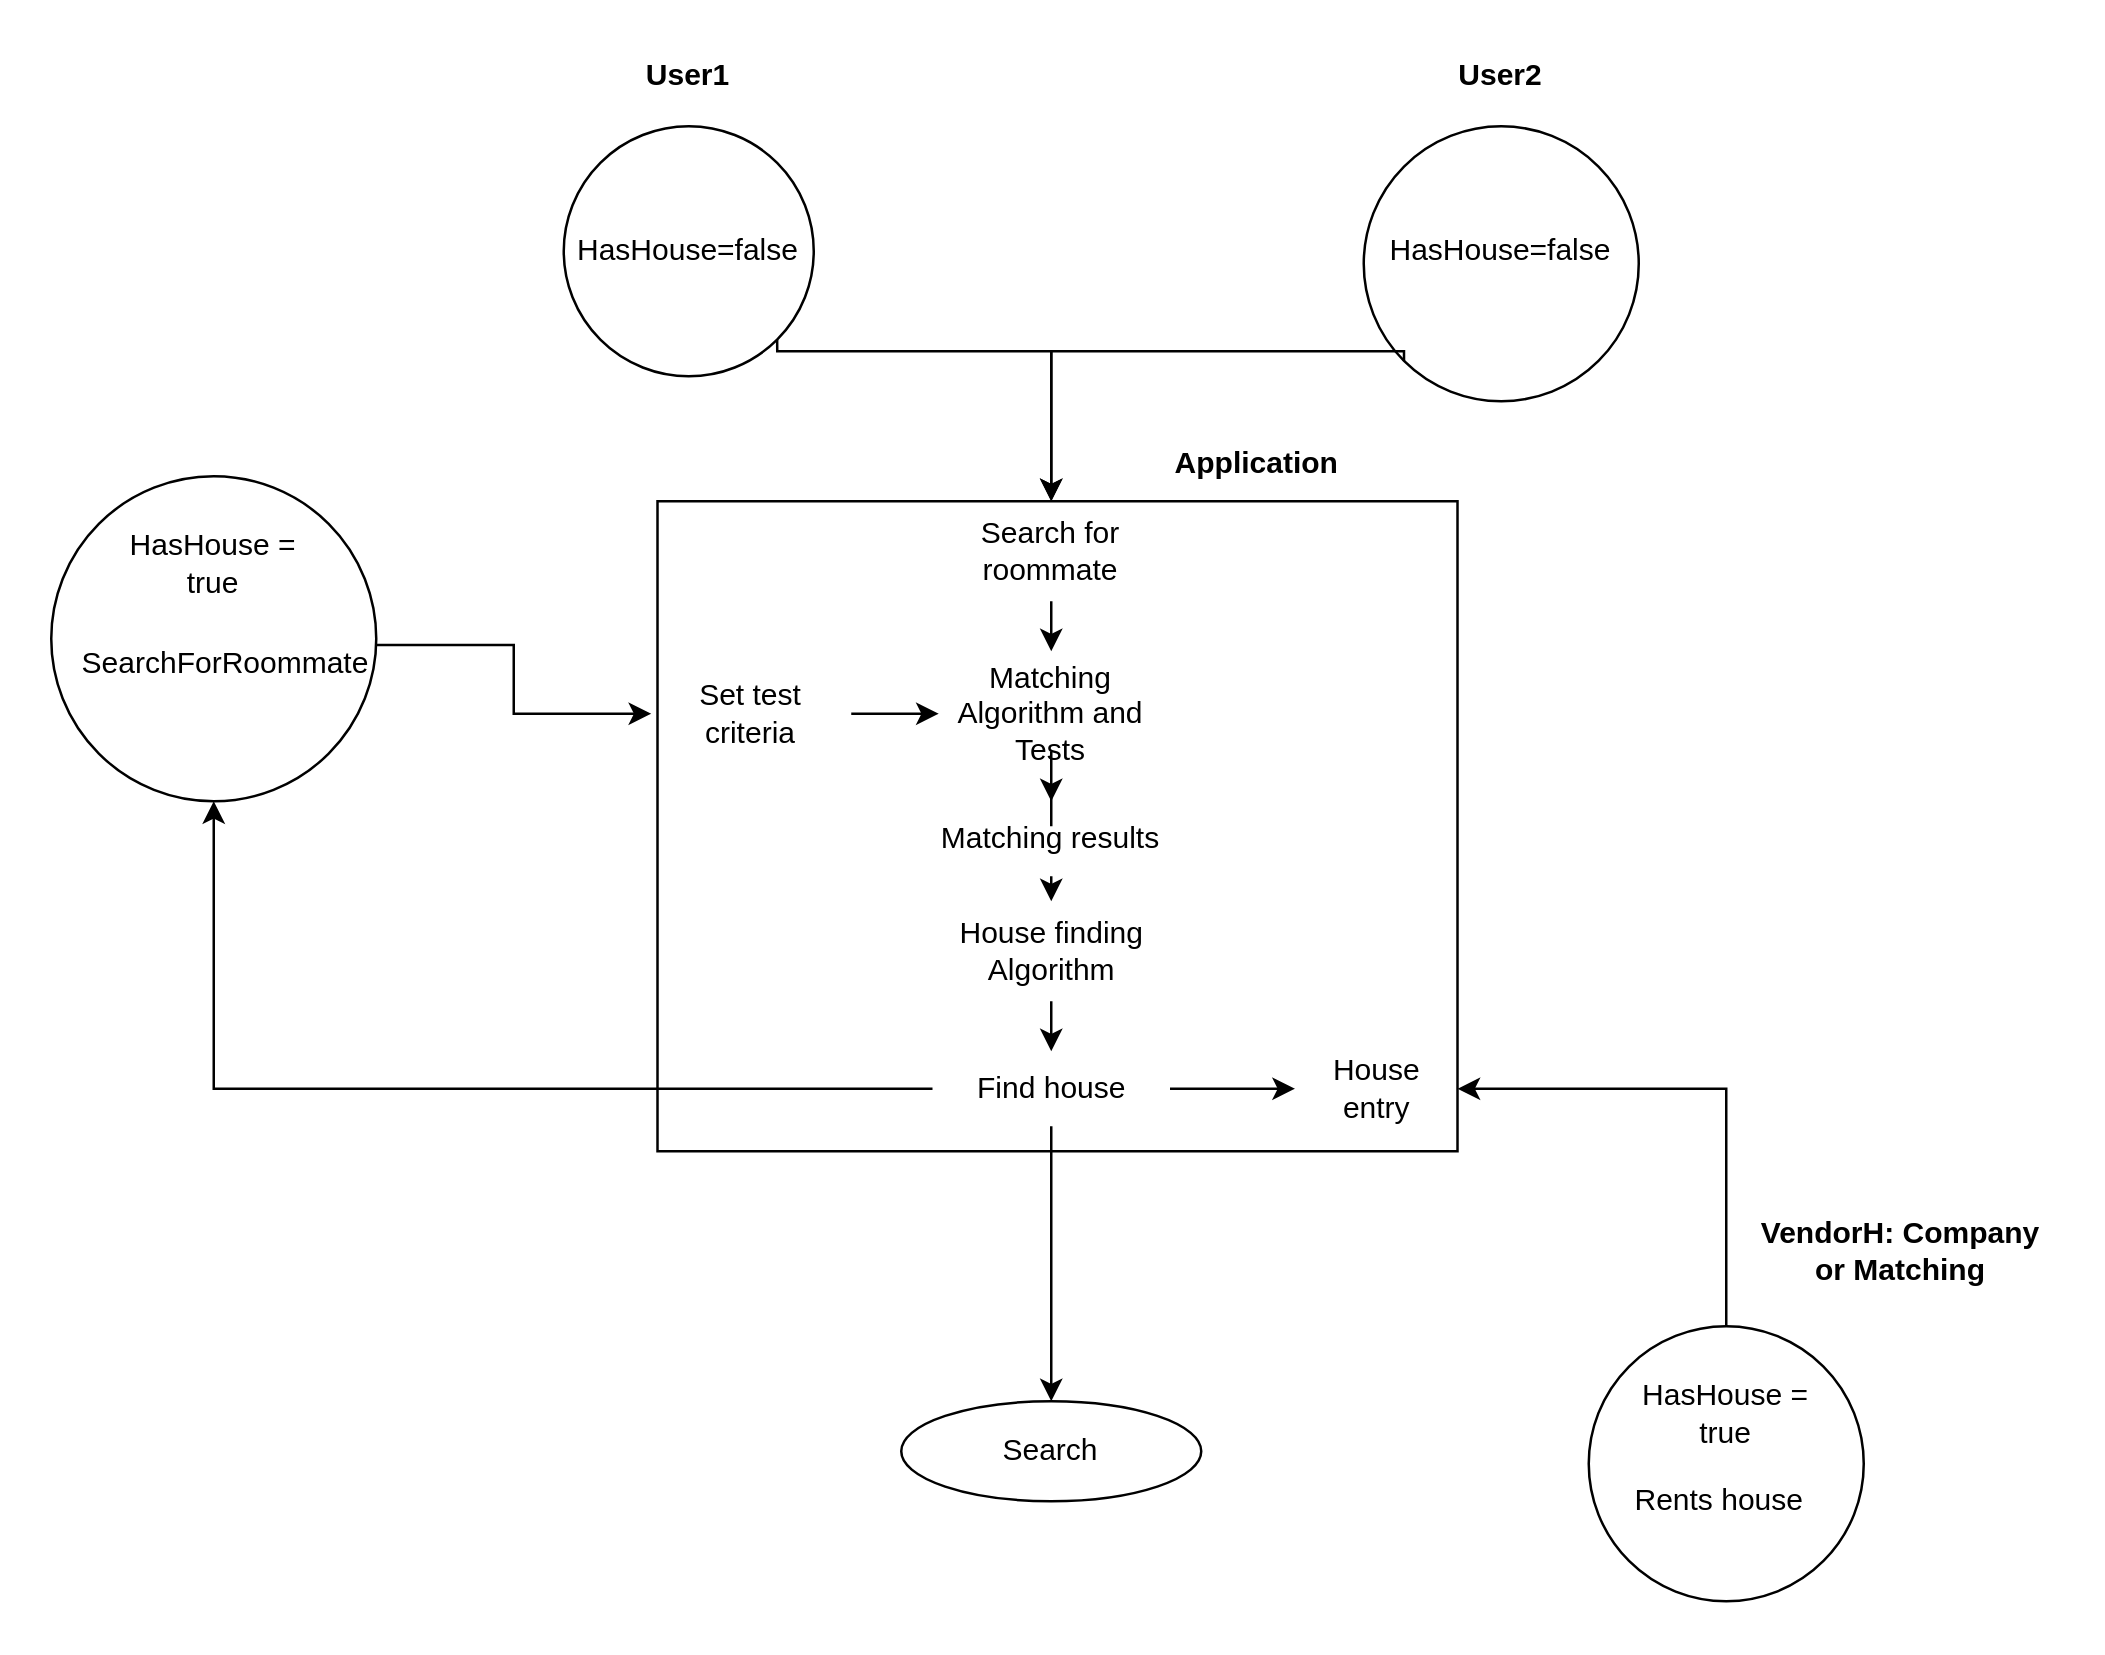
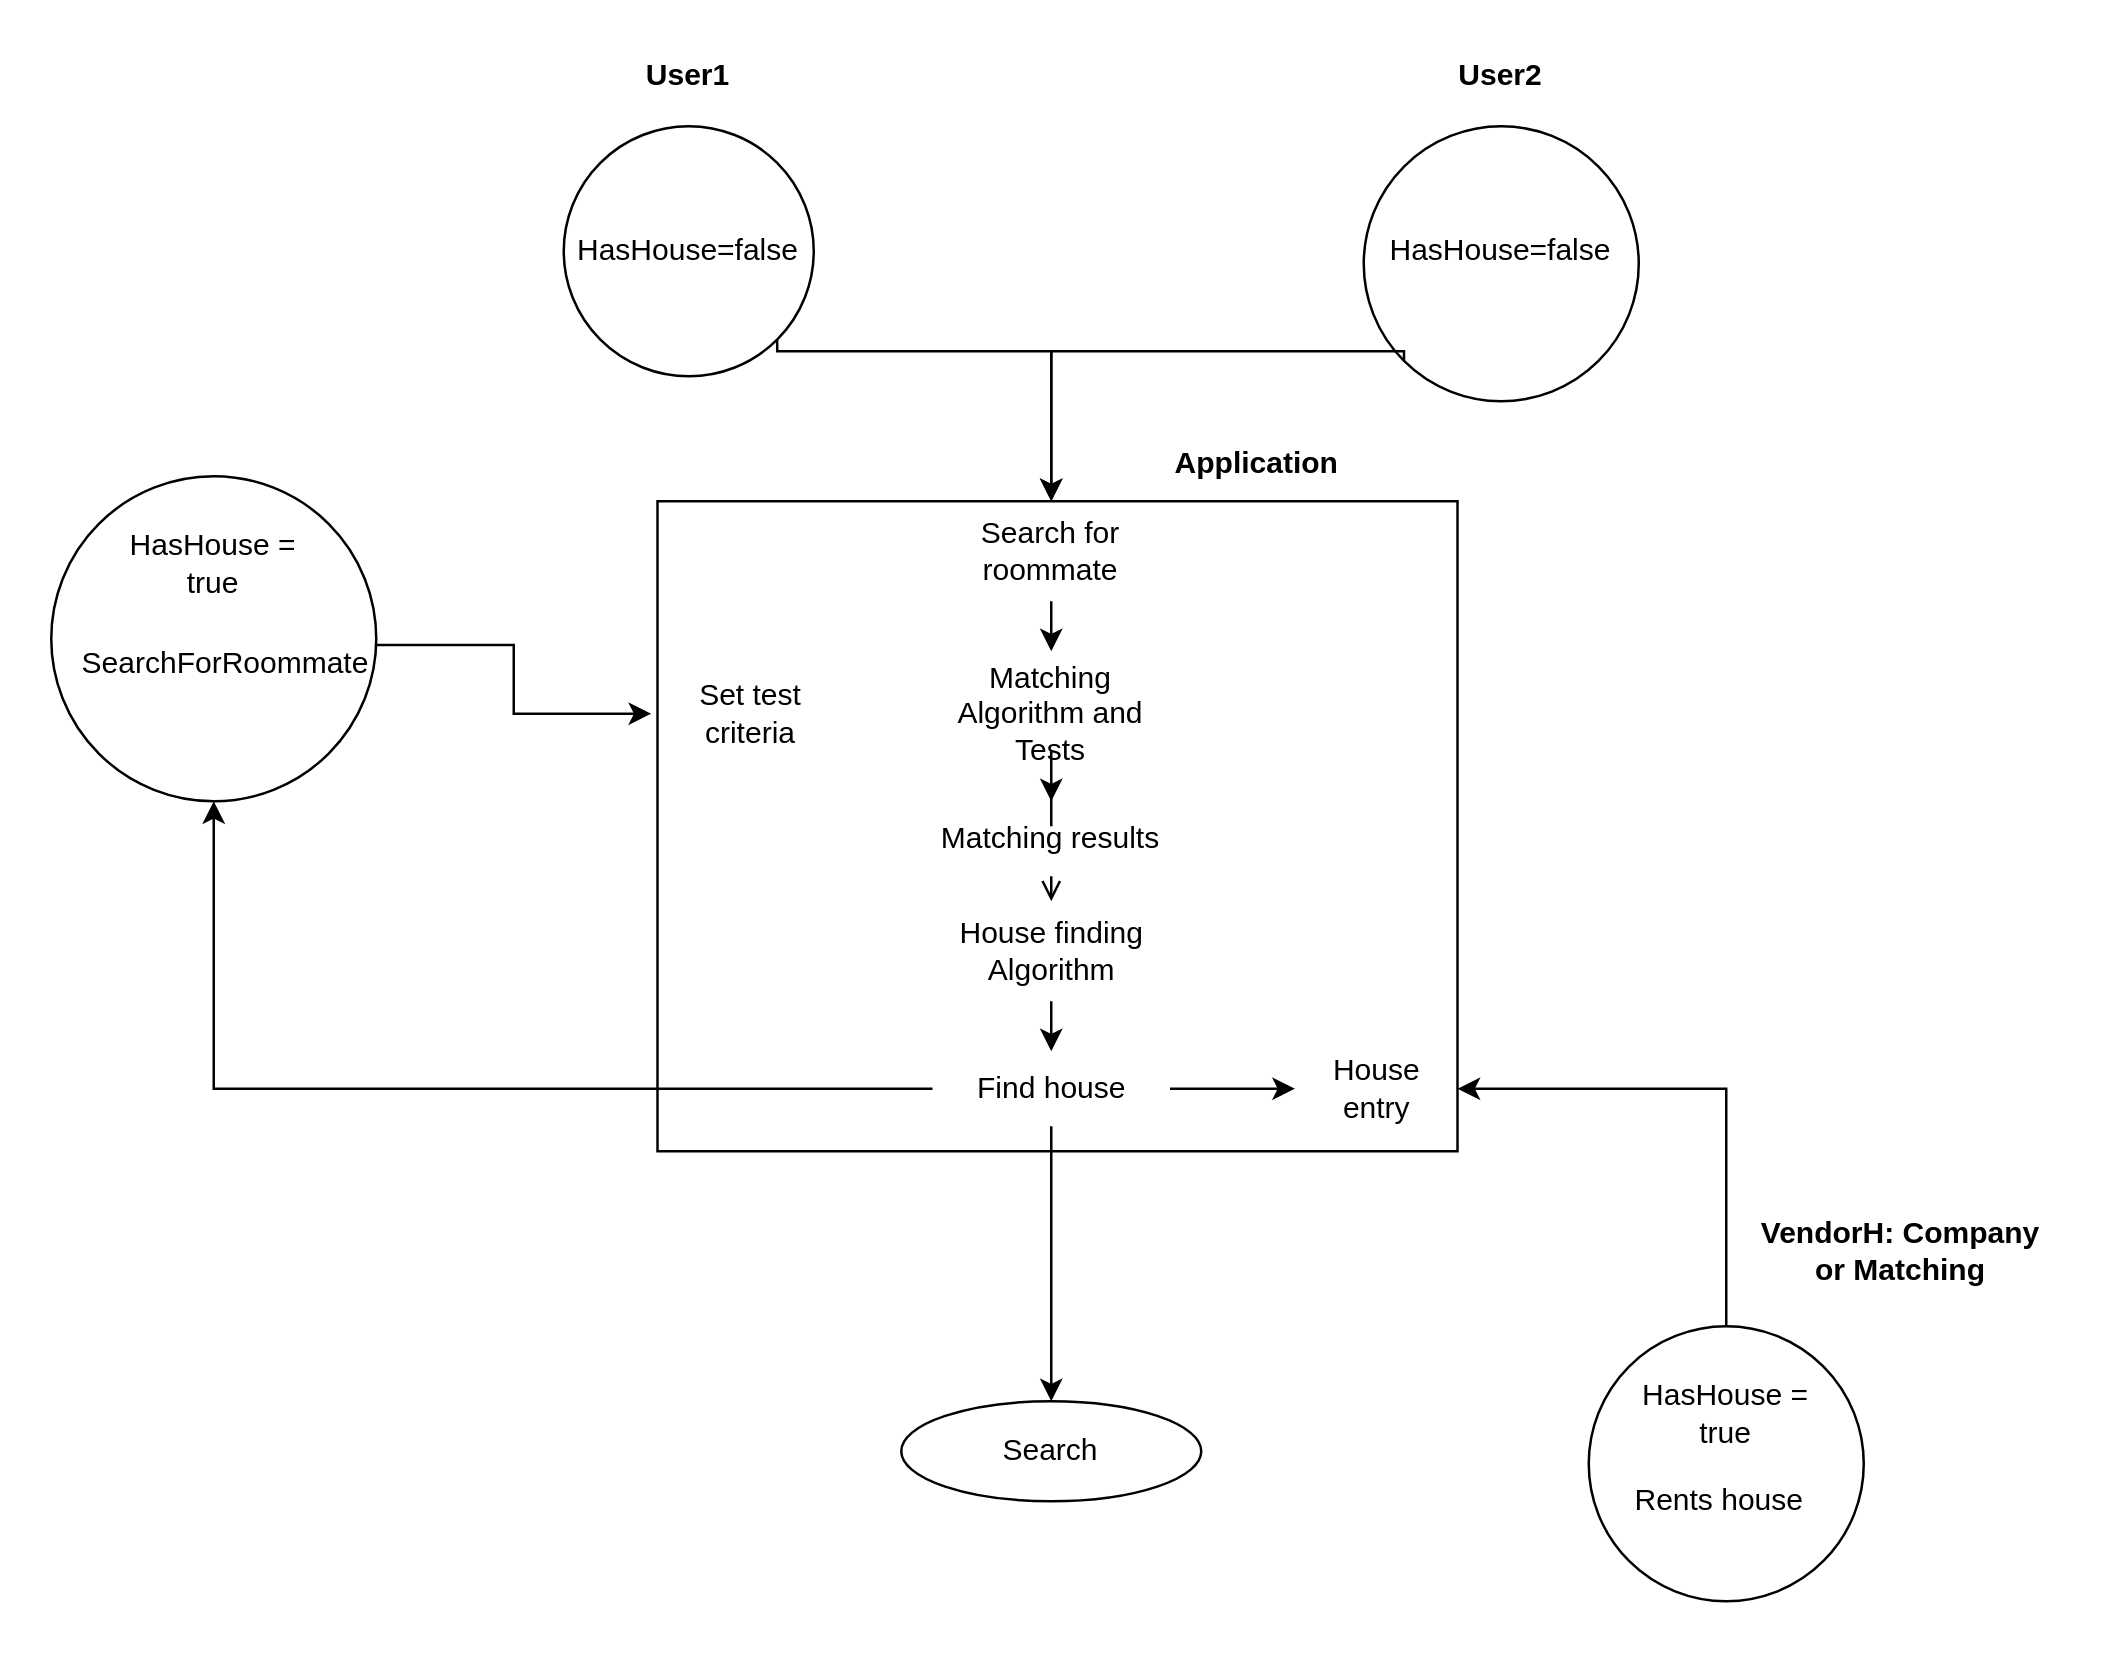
- <mxCell id="28" style="edgeStyle=orthogonalEdgeStyle;rounded=0;orthogonalLoop=1;jettySize=auto;html=1;exitX=1;exitY=0.5;exitDx=0;exitDy=0;" parent="1" source="29" target="14" edge="1"><mxGeometry relative="1" as="geometry" /></mxCell>
- <mxCell id="17" style="edgeStyle=orthogonalEdgeStyle;rounded=0;orthogonalLoop=1;jettySize=auto;html=1;exitX=0.5;exitY=1;exitDx=0;exitDy=0;entryX=0.5;entryY=0;entryDx=0;entryDy=0;" parent="1" source="18" target="37" edge="1"><mxGeometry relative="1" as="geometry" /></mxCell>
+ <mxCell id="17" style="edgeStyle=orthogonalEdgeStyle;rounded=0;orthogonalLoop=1;jettySize=auto;html=1;exitX=0.5;exitY=1;exitDx=0;exitDy=0;entryX=0.5;entryY=0;entryDx=0;entryDy=0;endArrow=open;" parent="1" source="18" target="37" edge="1"><mxGeometry relative="1" as="geometry" /></mxCell>
